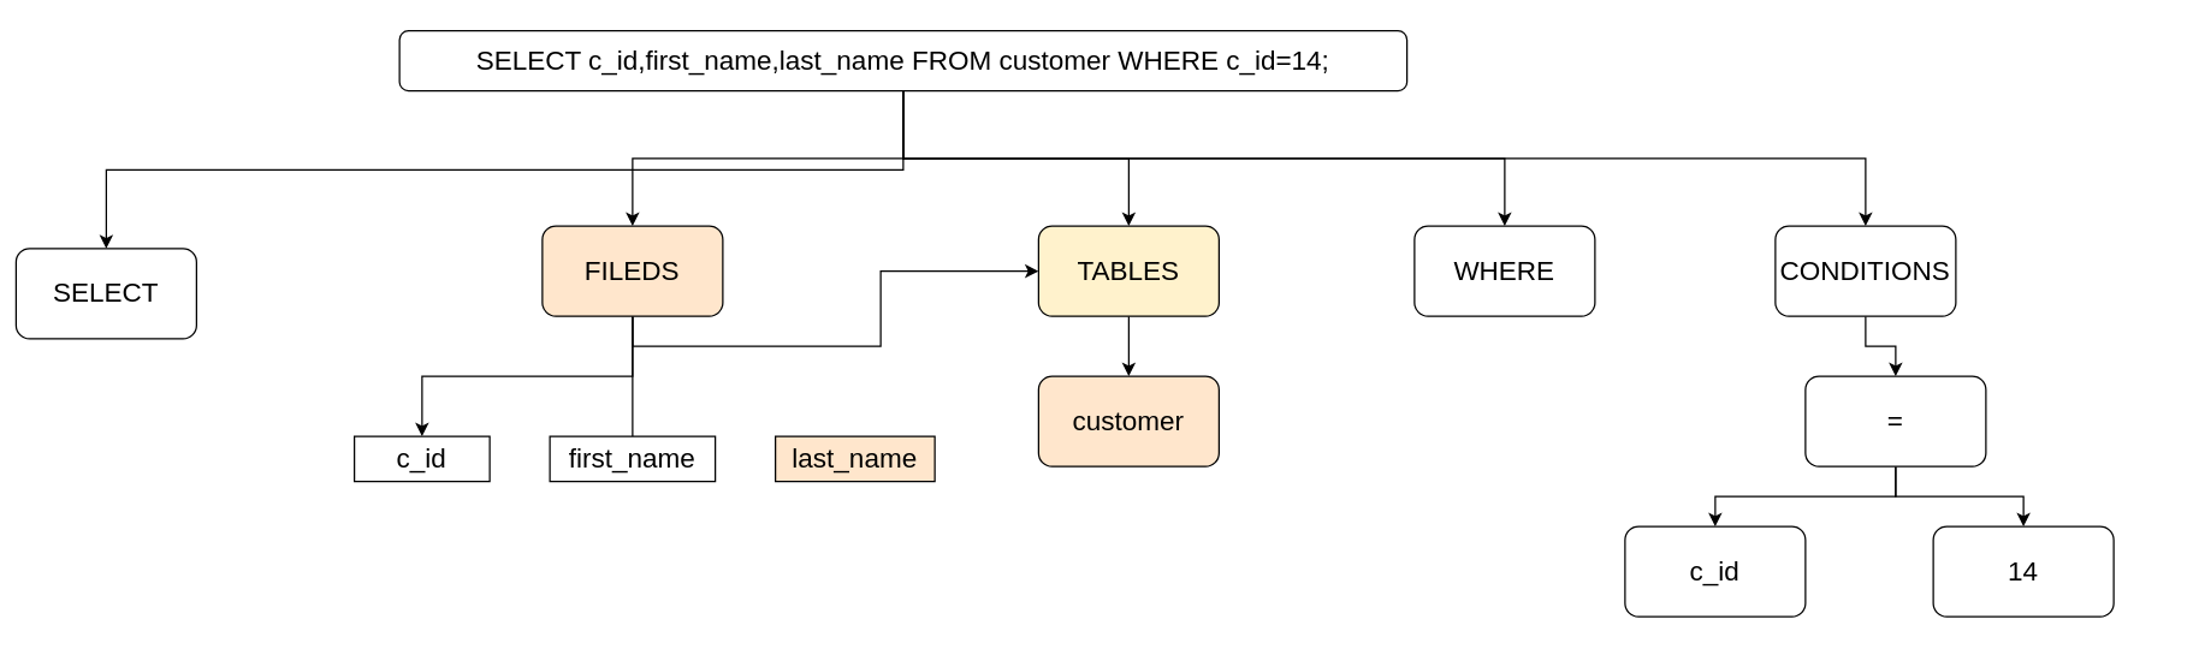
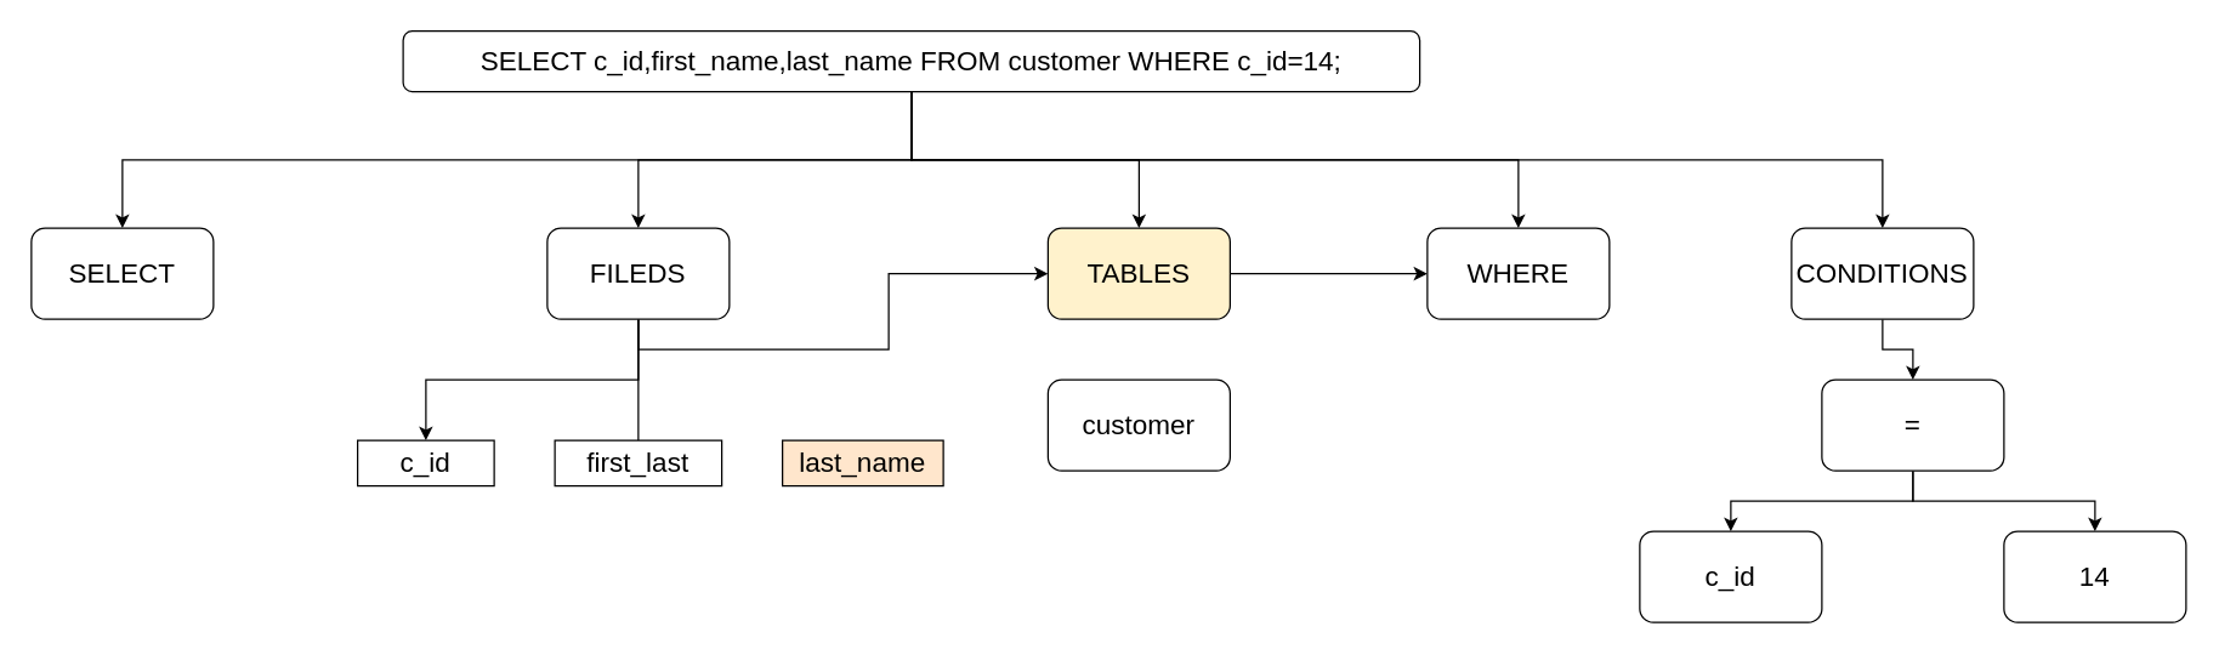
- <mxCell id="12" value="FILEDS" style="whiteSpace=wrap;html=1;fontSize=18;rounded=1;fillColor=#ffe6cc;" vertex="1" parent="1"><mxGeometry x="360" y="150" width="120" height="60" as="geometry" /></mxCell>
+ <mxCell id="12" value="FILEDS" style="whiteSpace=wrap;html=1;fontSize=18;rounded=1;" vertex="1" parent="1"><mxGeometry x="360" y="150" width="120" height="60" as="geometry" /></mxCell>
- <mxCell id="8" value="SELECT" style="whiteSpace=wrap;html=1;fontSize=18;rounded=1;" vertex="1" parent="1"><mxGeometry x="10" y="165" width="120" height="60" as="geometry" /></mxCell>
+ <mxCell id="8" value="SELECT" style="whiteSpace=wrap;html=1;fontSize=18;rounded=1;" vertex="1" parent="1"><mxGeometry x="20" y="150" width="120" height="60" as="geometry" /></mxCell>
- <mxCell id="13" value="" style="edgeStyle=orthogonalEdgeStyle;rounded=0;orthogonalLoop=1;jettySize=auto;html=1;fontSize=18;" edge="1" parent="1" source="14" target="21"><mxGeometry relative="1" as="geometry" /></mxCell>
+ <mxCell id="13" value="" style="edgeStyle=orthogonalEdgeStyle;rounded=0;orthogonalLoop=1;jettySize=auto;html=1;fontSize=18;" edge="1" parent="1" source="14" target="15"><mxGeometry relative="1" as="geometry" /></mxCell>
- <mxCell id="21" value="customer" style="whiteSpace=wrap;html=1;fontSize=18;rounded=1;fillColor=#ffe6cc;" vertex="1" parent="1"><mxGeometry x="690" y="250" width="120" height="60" as="geometry" /></mxCell>
+ <mxCell id="21" value="customer" style="whiteSpace=wrap;html=1;fontSize=18;rounded=1;" vertex="1" parent="1"><mxGeometry x="690" y="250" width="120" height="60" as="geometry" /></mxCell>
- <mxCell id="19" value="first_name" style="rounded=0;whiteSpace=wrap;html=1;fontSize=18;" vertex="1" parent="1"><mxGeometry x="365" y="290" width="110" height="30" as="geometry" /></mxCell>
+ <mxCell id="19" value="first_last" style="rounded=0;whiteSpace=wrap;html=1;fontSize=18;" vertex="1" parent="1"><mxGeometry x="365" y="290" width="110" height="30" as="geometry" /></mxCell>
- <mxCell id="26" value="14" style="rounded=1;whiteSpace=wrap;html=1;fontSize=18;" vertex="1" parent="1"><mxGeometry x="1285" y="350" width="120" height="60" as="geometry" /></mxCell>
+ <mxCell id="26" value="14" style="rounded=1;whiteSpace=wrap;html=1;fontSize=18;" vertex="1" parent="1"><mxGeometry x="1320" y="350" width="120" height="60" as="geometry" /></mxCell>
